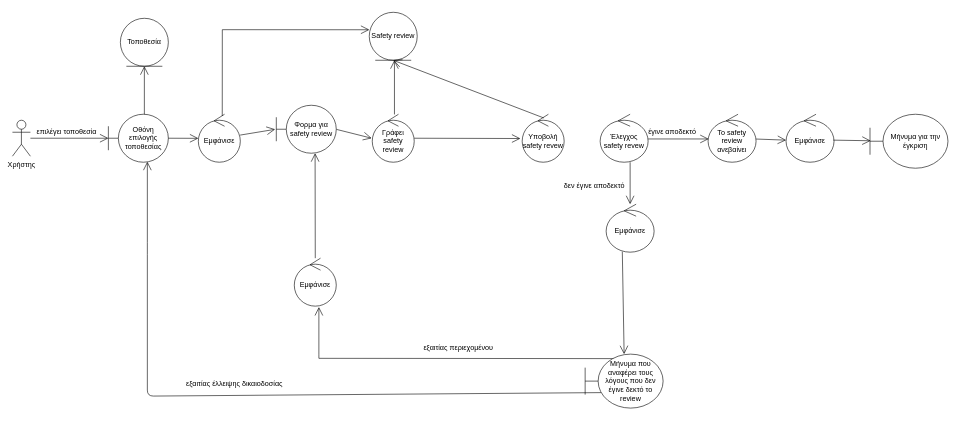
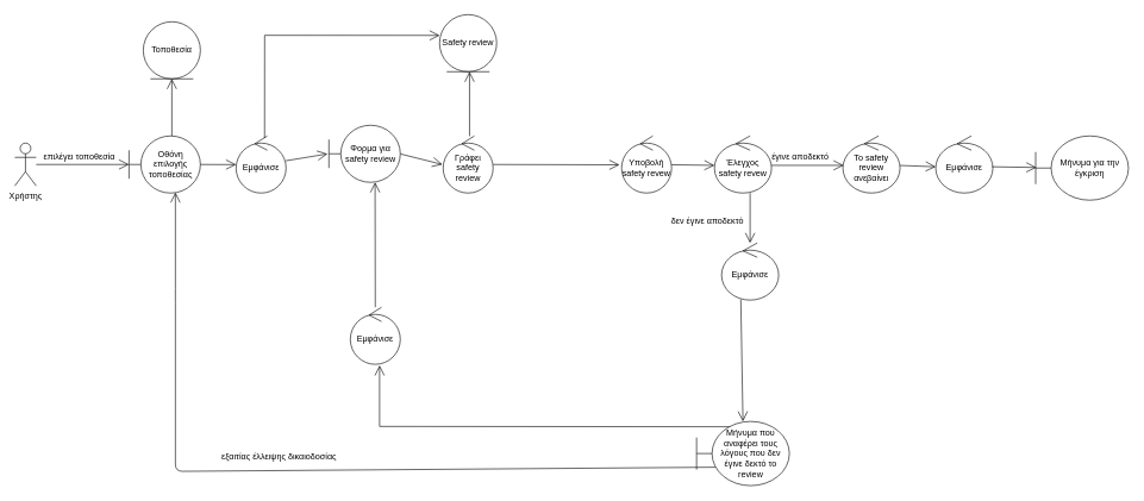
- <mxCell id="17" value="" style="endArrow=open;endFill=1;endSize=12;html=1;entryX=0.5;entryY=1;entryDx=0;entryDy=0;exitX=0.514;exitY=0.077;exitDx=0;exitDy=0;exitPerimeter=0;" parent="1" source="23" target="15" edge="1"><mxGeometry width="160" relative="1" as="geometry"><mxPoint x="655" y="330" as="sourcePoint" /><mxPoint x="680" y="130.16" as="targetPoint" /></mxGeometry></mxCell>
+ <mxCell id="24" value="" style="endArrow=open;endFill=1;endSize=12;html=1;entryX=0;entryY=0.515;entryDx=0;entryDy=0;entryPerimeter=0;" parent="20" source="23" target="22" edge="1"><mxGeometry width="160" relative="1" as="geometry"><mxPoint x="110.0" y="40" as="sourcePoint" /><mxPoint x="160" y="40.16" as="targetPoint" /></mxGeometry></mxCell>
- <mxCell id="12" value="εξαιτίας περιεχομένου&amp;nbsp;" style="text;html=1;align=center;verticalAlign=middle;resizable=0;points=[];autosize=1;strokeColor=none;" parent="1" vertex="1"><mxGeometry x="695" y="570" width="140" height="20" as="geometry" /></mxCell>
